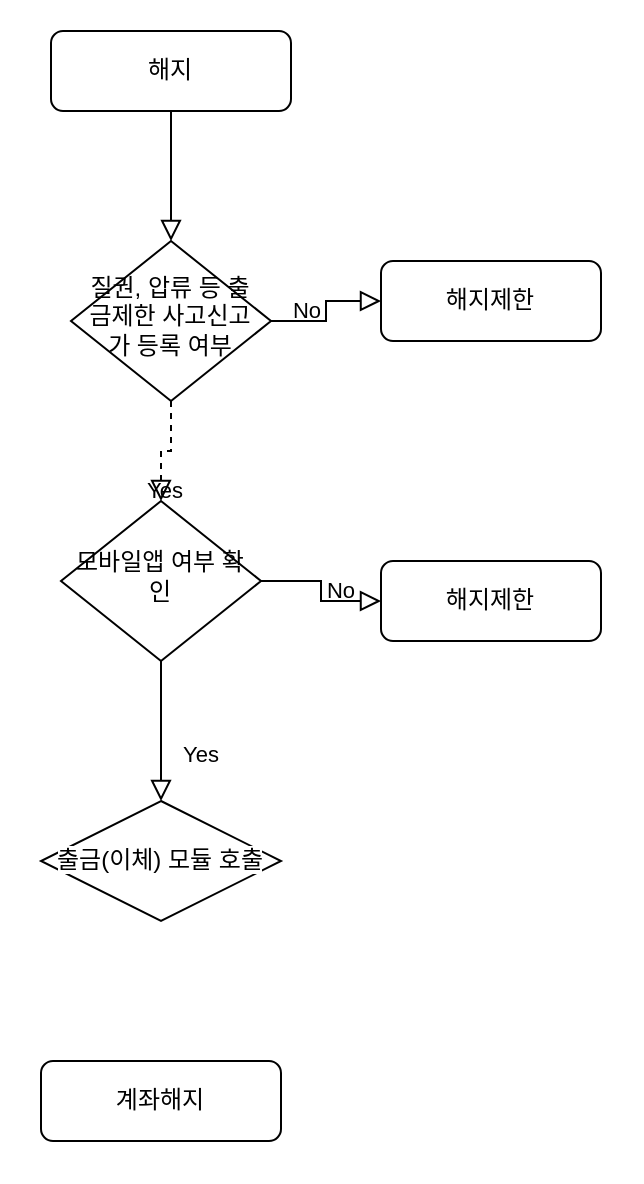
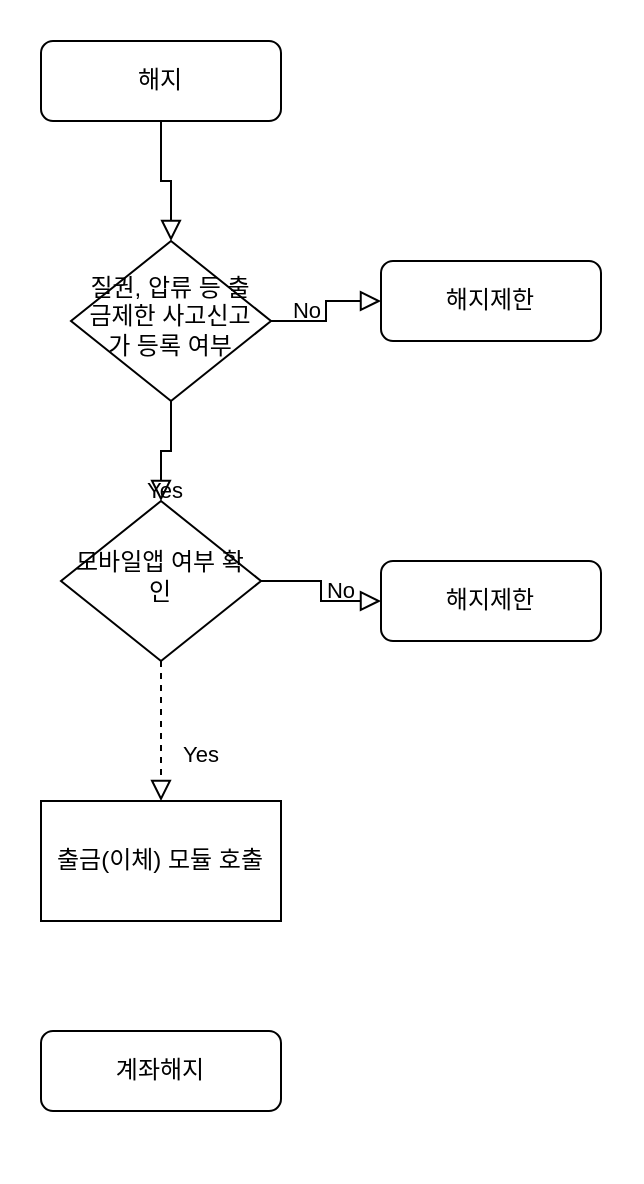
- <mxCell id="3" value="해지" style="rounded=1;whiteSpace=wrap;html=1;fontSize=12;glass=0;strokeWidth=1;shadow=0;" parent="1" vertex="1"><mxGeometry x="25" y="15" width="120" height="40" as="geometry" /></mxCell>
+ <mxCell id="3" value="해지" style="rounded=1;whiteSpace=wrap;html=1;fontSize=12;glass=0;strokeWidth=1;shadow=0;" parent="1" vertex="1"><mxGeometry x="20" y="20" width="120" height="40" as="geometry" /></mxCell>
- <mxCell id="4" value="Yes" style="rounded=0;html=1;jettySize=auto;orthogonalLoop=1;fontSize=11;endArrow=block;endFill=0;endSize=8;strokeWidth=1;shadow=0;labelBackgroundColor=none;edgeStyle=orthogonalEdgeStyle;entryX=0.5;entryY=0;entryDx=0;entryDy=0;dashed=1;" parent="1" source="6" target="9" edge="1"><mxGeometry y="20" relative="1" as="geometry"><mxPoint as="offset" /><mxPoint x="80" y="250" as="targetPoint" /></mxGeometry></mxCell>
+ <mxCell id="4" value="Yes" style="rounded=0;html=1;jettySize=auto;orthogonalLoop=1;fontSize=11;endArrow=block;endFill=0;endSize=8;strokeWidth=1;shadow=0;labelBackgroundColor=none;edgeStyle=orthogonalEdgeStyle;entryX=0.5;entryY=0;entryDx=0;entryDy=0;" parent="1" source="6" target="9" edge="1"><mxGeometry y="20" relative="1" as="geometry"><mxPoint as="offset" /><mxPoint x="80" y="250" as="targetPoint" /></mxGeometry></mxCell>
- <mxCell id="10" value="Yes" style="rounded=0;html=1;jettySize=auto;orthogonalLoop=1;fontSize=11;endArrow=block;endFill=0;endSize=8;strokeWidth=1;shadow=0;labelBackgroundColor=none;edgeStyle=orthogonalEdgeStyle;entryX=0.5;entryY=0;entryDx=0;entryDy=0;exitX=0.5;exitY=1;exitDx=0;exitDy=0;" parent="1" source="9" target="13" edge="1"><mxGeometry x="0.333" y="20" relative="1" as="geometry"><mxPoint as="offset" /><mxPoint x="85" y="458" as="sourcePoint" /><mxPoint x="85" y="508" as="targetPoint" /></mxGeometry></mxCell>
+ <mxCell id="10" value="Yes" style="rounded=0;html=1;jettySize=auto;orthogonalLoop=1;fontSize=11;endArrow=block;endFill=0;endSize=8;strokeWidth=1;shadow=0;labelBackgroundColor=none;edgeStyle=orthogonalEdgeStyle;entryX=0.5;entryY=0;entryDx=0;entryDy=0;exitX=0.5;exitY=1;exitDx=0;exitDy=0;dashed=1;" parent="1" source="9" target="13" edge="1"><mxGeometry x="0.333" y="20" relative="1" as="geometry"><mxPoint as="offset" /><mxPoint x="85" y="458" as="sourcePoint" /><mxPoint x="85" y="508" as="targetPoint" /></mxGeometry></mxCell>
- <mxCell id="13" value="&lt;span style=&quot;background-color: rgb(255 , 255 , 255)&quot;&gt;출금(이체) 모듈 호출&lt;/span&gt;" style="rhombus;whiteSpace=wrap;html=1;" parent="1" vertex="1"><mxGeometry x="20" y="400" width="120" height="60" as="geometry" /></mxCell>
+ <mxCell id="13" value="&lt;span style=&quot;background-color: rgb(255 , 255 , 255)&quot;&gt;출금(이체) 모듈 호출&lt;/span&gt;" style="rounded=0;whiteSpace=wrap;html=1;" parent="1" vertex="1"><mxGeometry x="20" y="400" width="120" height="60" as="geometry" /></mxCell>
- <mxCell id="8" value="계좌해지" style="rounded=1;whiteSpace=wrap;html=1;fontSize=12;glass=0;strokeWidth=1;shadow=0;" parent="1" vertex="1"><mxGeometry x="20" y="530" width="120" height="40" as="geometry" /></mxCell>
+ <mxCell id="8" value="계좌해지" style="rounded=1;whiteSpace=wrap;html=1;fontSize=12;glass=0;strokeWidth=1;shadow=0;" parent="1" vertex="1"><mxGeometry x="20" y="515" width="120" height="40" as="geometry" /></mxCell>
